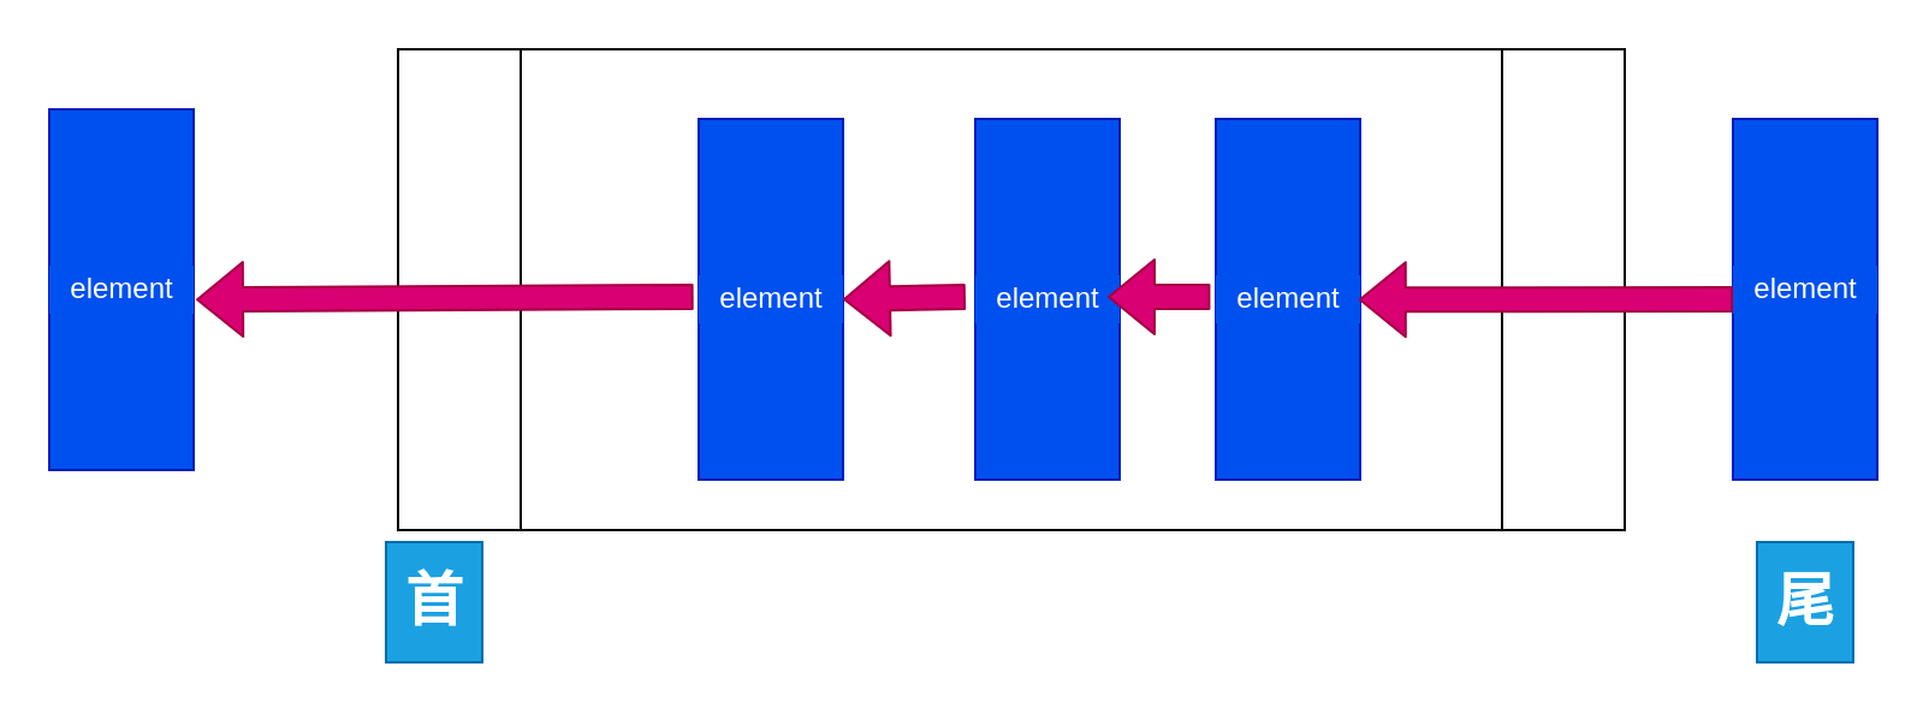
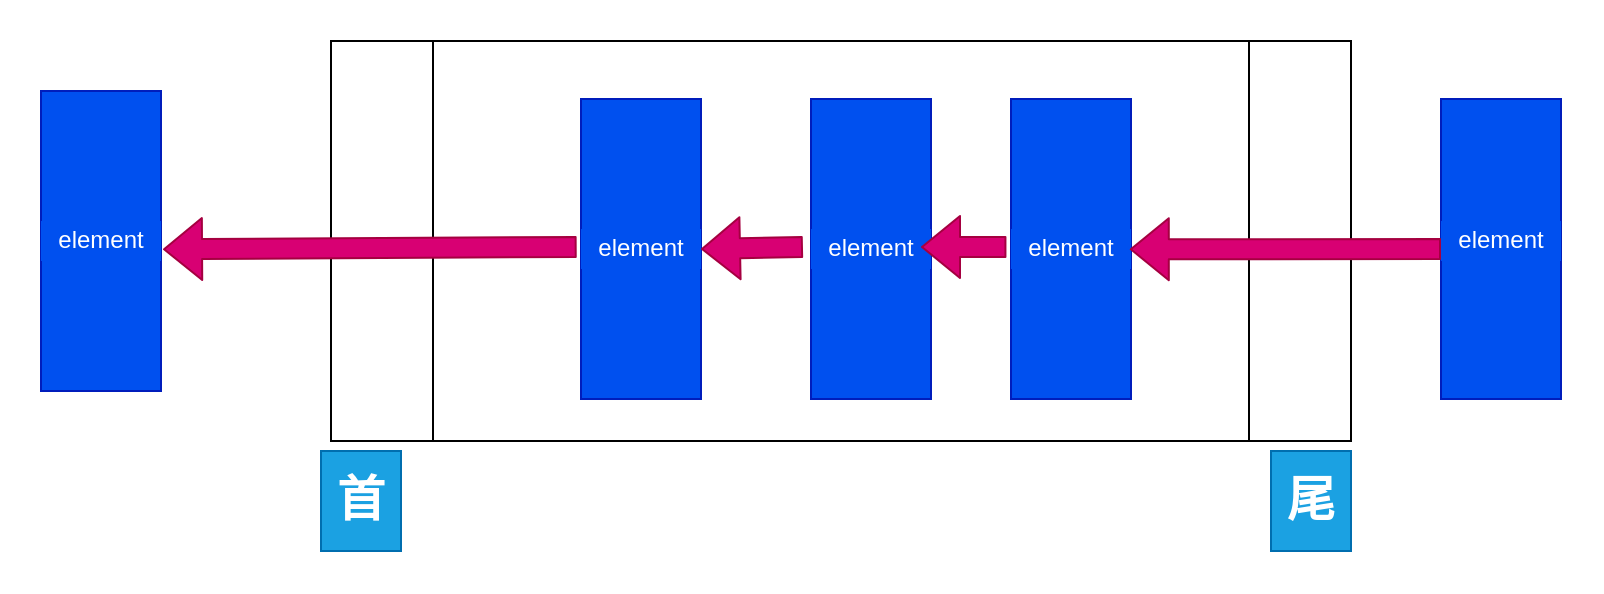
- <mxCell id="4" value="&lt;h1&gt;尾&lt;/h1&gt;" style="text;html=1;resizable=0;autosize=1;align=center;verticalAlign=middle;points=[];fillColor=#1ba1e2;strokeColor=#006EAF;rounded=0;fontColor=#ffffff;" vertex="1" parent="1"><mxGeometry x="730" y="225" width="40" height="50" as="geometry" /></mxCell>
+ <mxCell id="4" value="&lt;h1&gt;尾&lt;/h1&gt;" style="text;html=1;resizable=0;autosize=1;align=center;verticalAlign=middle;points=[];fillColor=#1ba1e2;strokeColor=#006EAF;rounded=0;fontColor=#ffffff;" vertex="1" parent="1"><mxGeometry x="635" y="225" width="40" height="50" as="geometry" /></mxCell>
